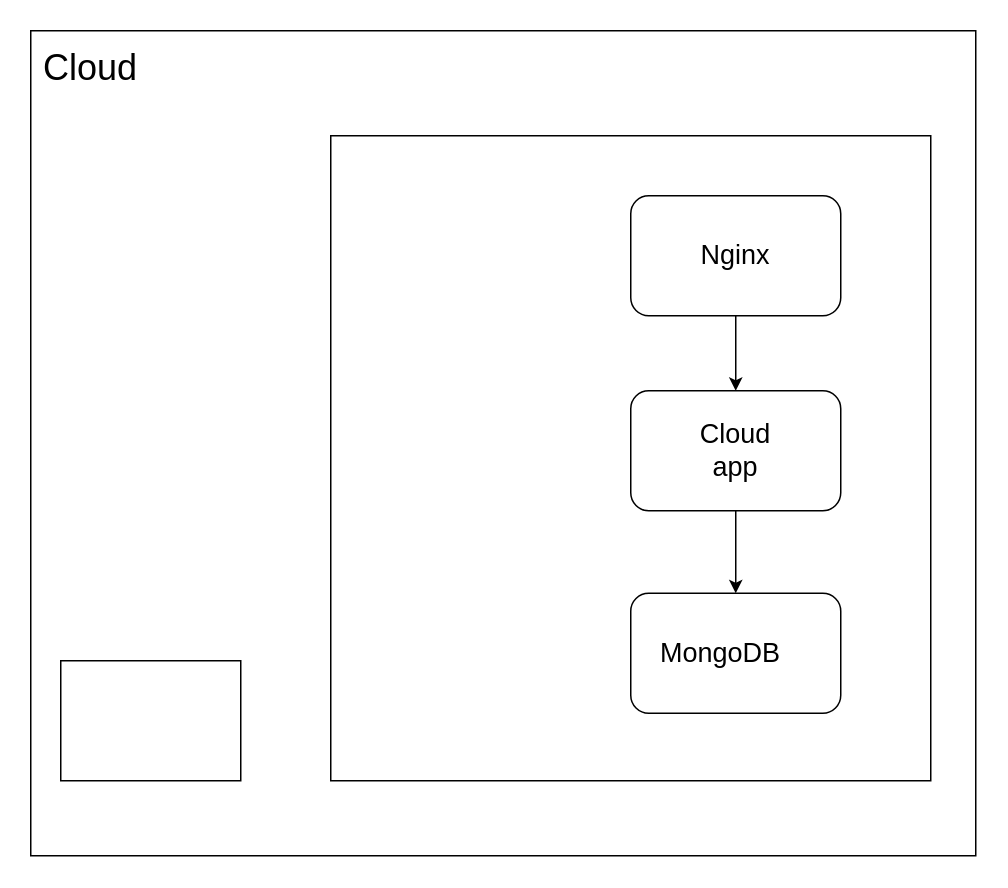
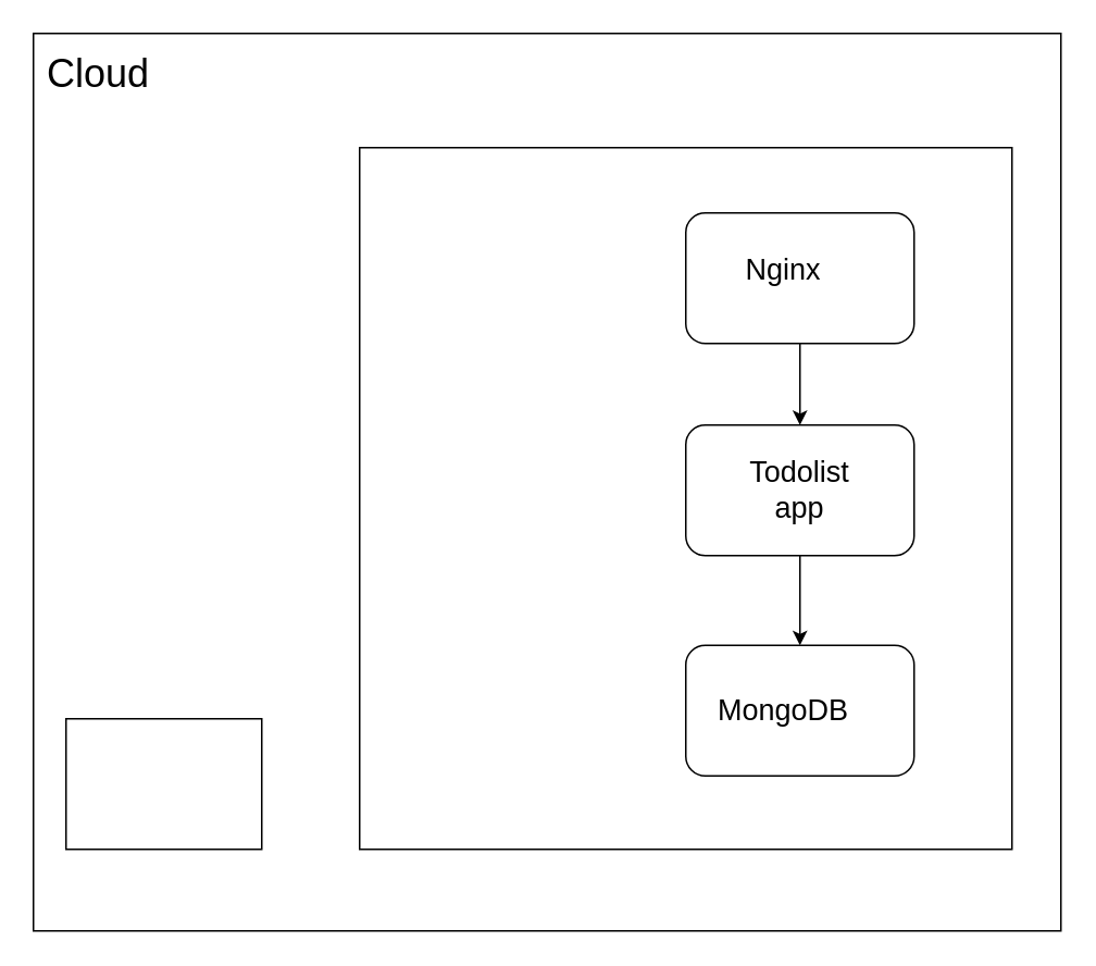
- <mxCell id="9" value="Nginx" style="text;html=1;strokeColor=none;fillColor=none;align=center;verticalAlign=middle;whiteSpace=wrap;rounded=0;fontSize=18;" vertex="1" parent="1"><mxGeometry x="460" y="155" width="60" height="30" as="geometry" /></mxCell>
+ <mxCell id="9" value="Nginx" style="text;html=1;strokeColor=none;fillColor=none;align=center;verticalAlign=middle;whiteSpace=wrap;rounded=0;fontSize=18;" vertex="1" parent="1"><mxGeometry x="450" y="150" width="60" height="30" as="geometry" /></mxCell>
- <mxCell id="10" value="&lt;div&gt;Cloud app&lt;/div&gt;" style="text;html=1;strokeColor=none;fillColor=none;align=center;verticalAlign=middle;whiteSpace=wrap;rounded=0;fontSize=18;" vertex="1" parent="1"><mxGeometry x="450" y="285" width="80" height="30" as="geometry" /></mxCell>
+ <mxCell id="10" value="&lt;div&gt;Todolist app&lt;/div&gt;" style="text;html=1;strokeColor=none;fillColor=none;align=center;verticalAlign=middle;whiteSpace=wrap;rounded=0;fontSize=18;" vertex="1" parent="1"><mxGeometry x="450" y="285" width="80" height="30" as="geometry" /></mxCell>
